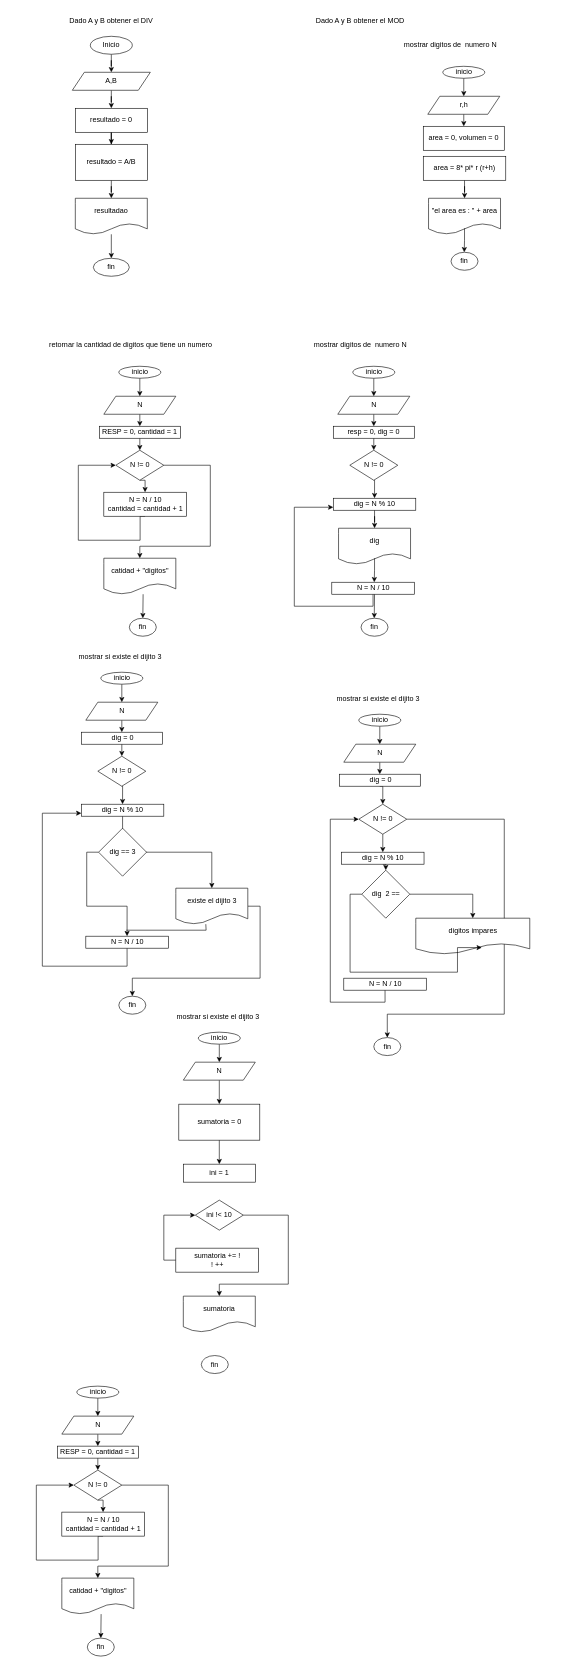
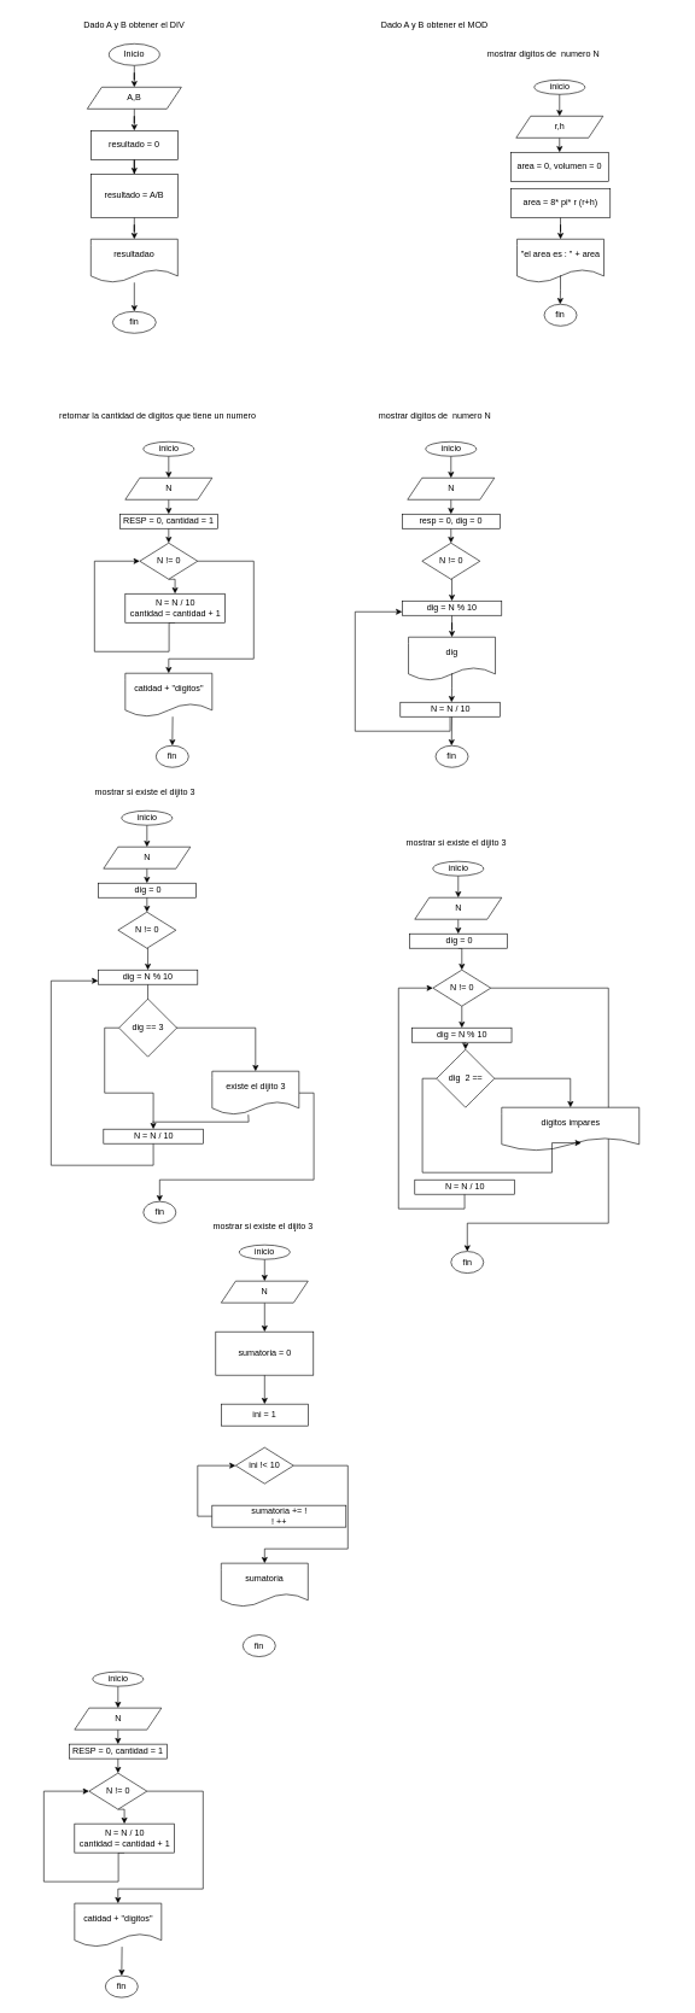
- <mxCell id="94" value="sumatoria += !&lt;br&gt;! ++" style="rounded=0;whiteSpace=wrap;html=1;" vertex="1" parent="1"><mxGeometry x="292.5" y="2080" width="137.5" height="40" as="geometry" /></mxCell>
+ <mxCell id="94" value="sumatoria += !&lt;br&gt;! ++" style="rounded=0;whiteSpace=wrap;html=1;" vertex="1" parent="1"><mxGeometry x="292.5" y="2080" width="185" height="30" as="geometry" /></mxCell>
